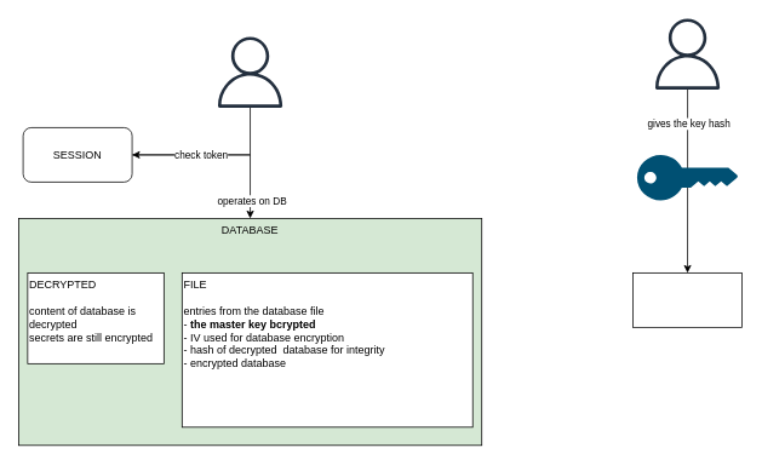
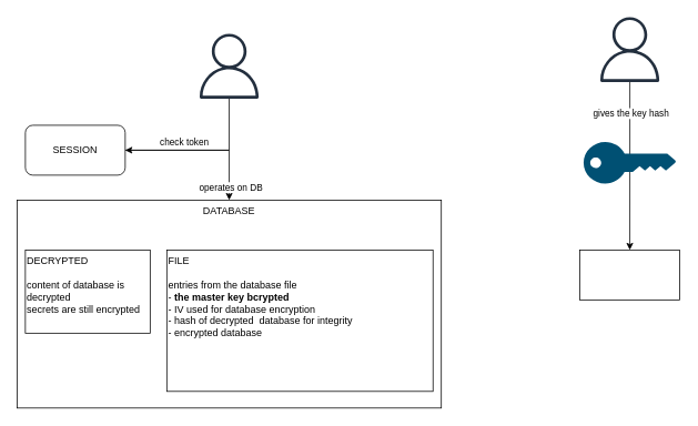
- <mxCell id="6" value="SESSION" style="rounded=1;whiteSpace=wrap;html=1;" vertex="1" parent="1"><mxGeometry x="25" y="140" width="120" height="60" as="geometry" /></mxCell>
+ <mxCell id="6" value="SESSION" style="rounded=1;whiteSpace=wrap;html=1;" vertex="1" parent="1"><mxGeometry x="30" y="150" width="120" height="60" as="geometry" /></mxCell>
- <mxCell id="8" value="DATABASE" style="rounded=0;whiteSpace=wrap;html=1;verticalAlign=top;fillColor=#d5e8d4;" vertex="1" parent="7"><mxGeometry width="510" height="250" as="geometry" /></mxCell>
+ <mxCell id="8" value="DATABASE" style="rounded=0;whiteSpace=wrap;html=1;verticalAlign=top;" vertex="1" parent="7"><mxGeometry width="510" height="250" as="geometry" /></mxCell>
